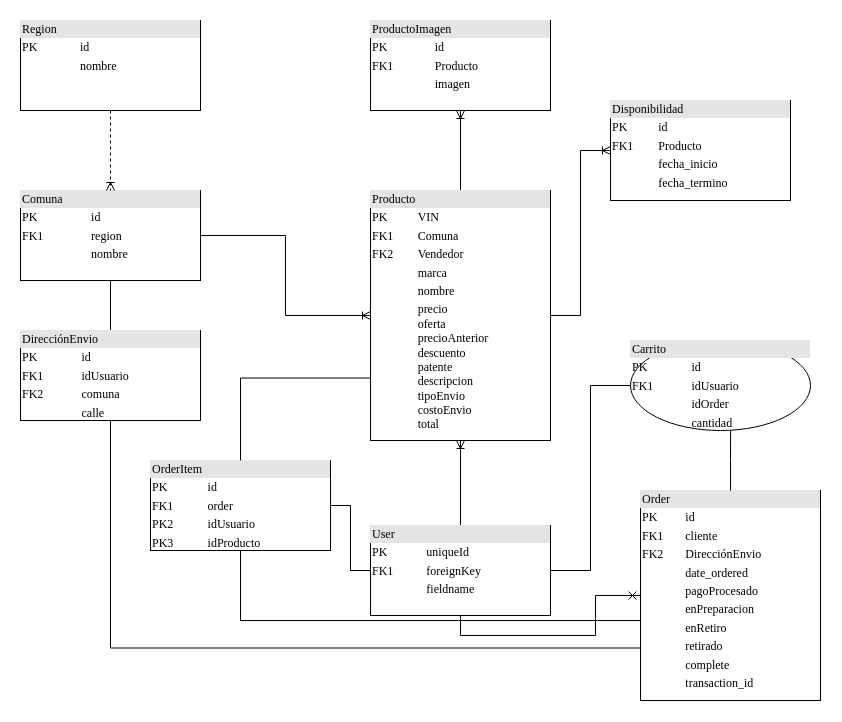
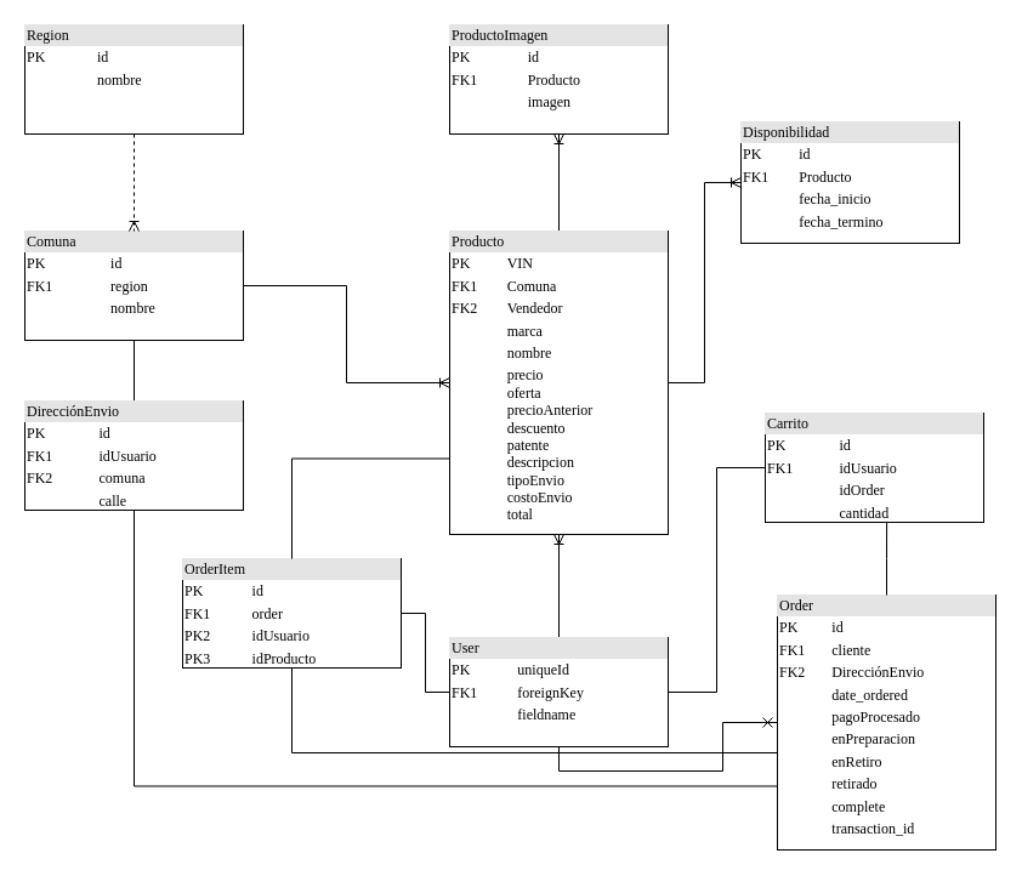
- <mxCell id="11" value="&lt;div style=&quot;box-sizing:border-box;width:100%;background:#e4e4e4;padding:2px;&quot;&gt;Carrito&lt;/div&gt;&lt;table style=&quot;width:100%;font-size:1em;&quot; cellpadding=&quot;2&quot; cellspacing=&quot;0&quot;&gt;&lt;tbody&gt;&lt;tr&gt;&lt;td&gt;PK&lt;/td&gt;&lt;td&gt;id&lt;/td&gt;&lt;/tr&gt;&lt;tr&gt;&lt;td&gt;FK1&lt;/td&gt;&lt;td&gt;idUsuario&lt;/td&gt;&lt;/tr&gt;&lt;tr&gt;&lt;td&gt;&lt;/td&gt;&lt;td&gt;idOrder&lt;/td&gt;&lt;/tr&gt;&lt;tr&gt;&lt;td&gt;&lt;br&gt;&lt;/td&gt;&lt;td&gt;cantidad&lt;/td&gt;&lt;/tr&gt;&lt;/tbody&gt;&lt;/table&gt;" style="ellipse;verticalAlign=top;align=left;overflow=fill;html=1;shadow=0;comic=0;labelBackgroundColor=none;strokeWidth=1;fontFamily=Verdana;fontSize=12;" vertex="1" parent="1"><mxGeometry x="630" y="340" width="180" height="90" as="geometry" /></mxCell>
+ <mxCell id="11" value="&lt;div style=&quot;box-sizing:border-box;width:100%;background:#e4e4e4;padding:2px;&quot;&gt;Carrito&lt;/div&gt;&lt;table style=&quot;width:100%;font-size:1em;&quot; cellpadding=&quot;2&quot; cellspacing=&quot;0&quot;&gt;&lt;tbody&gt;&lt;tr&gt;&lt;td&gt;PK&lt;/td&gt;&lt;td&gt;id&lt;/td&gt;&lt;/tr&gt;&lt;tr&gt;&lt;td&gt;FK1&lt;/td&gt;&lt;td&gt;idUsuario&lt;/td&gt;&lt;/tr&gt;&lt;tr&gt;&lt;td&gt;&lt;/td&gt;&lt;td&gt;idOrder&lt;/td&gt;&lt;/tr&gt;&lt;tr&gt;&lt;td&gt;&lt;br&gt;&lt;/td&gt;&lt;td&gt;cantidad&lt;/td&gt;&lt;/tr&gt;&lt;/tbody&gt;&lt;/table&gt;" style="verticalAlign=top;align=left;overflow=fill;html=1;rounded=0;shadow=0;comic=0;labelBackgroundColor=none;strokeWidth=1;fontFamily=Verdana;fontSize=12" vertex="1" parent="1"><mxGeometry x="630" y="340" width="180" height="90" as="geometry" /></mxCell>
